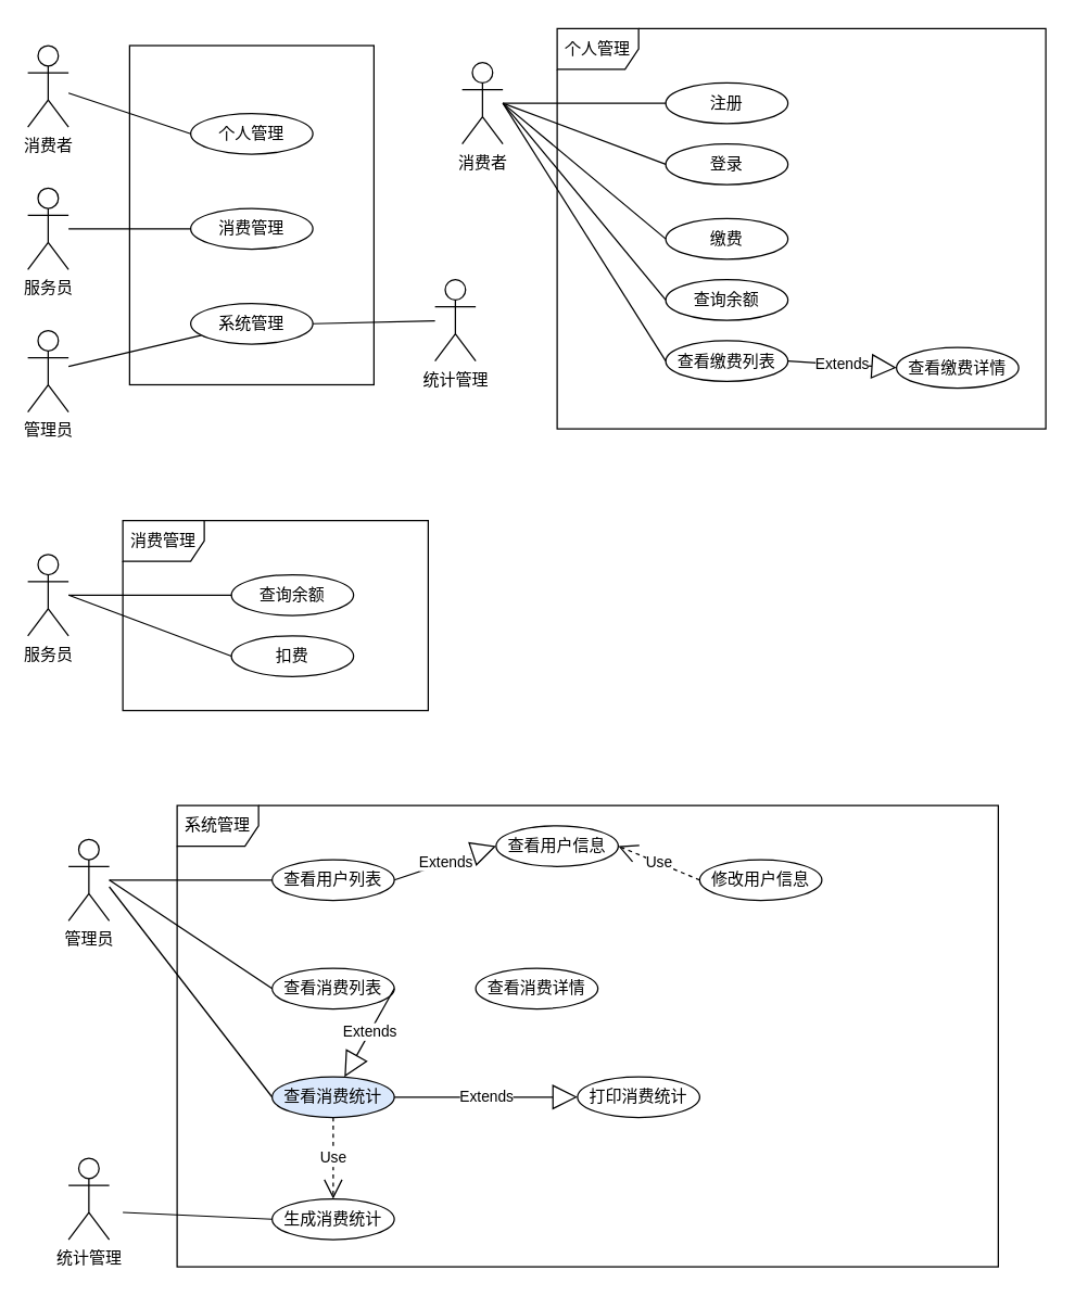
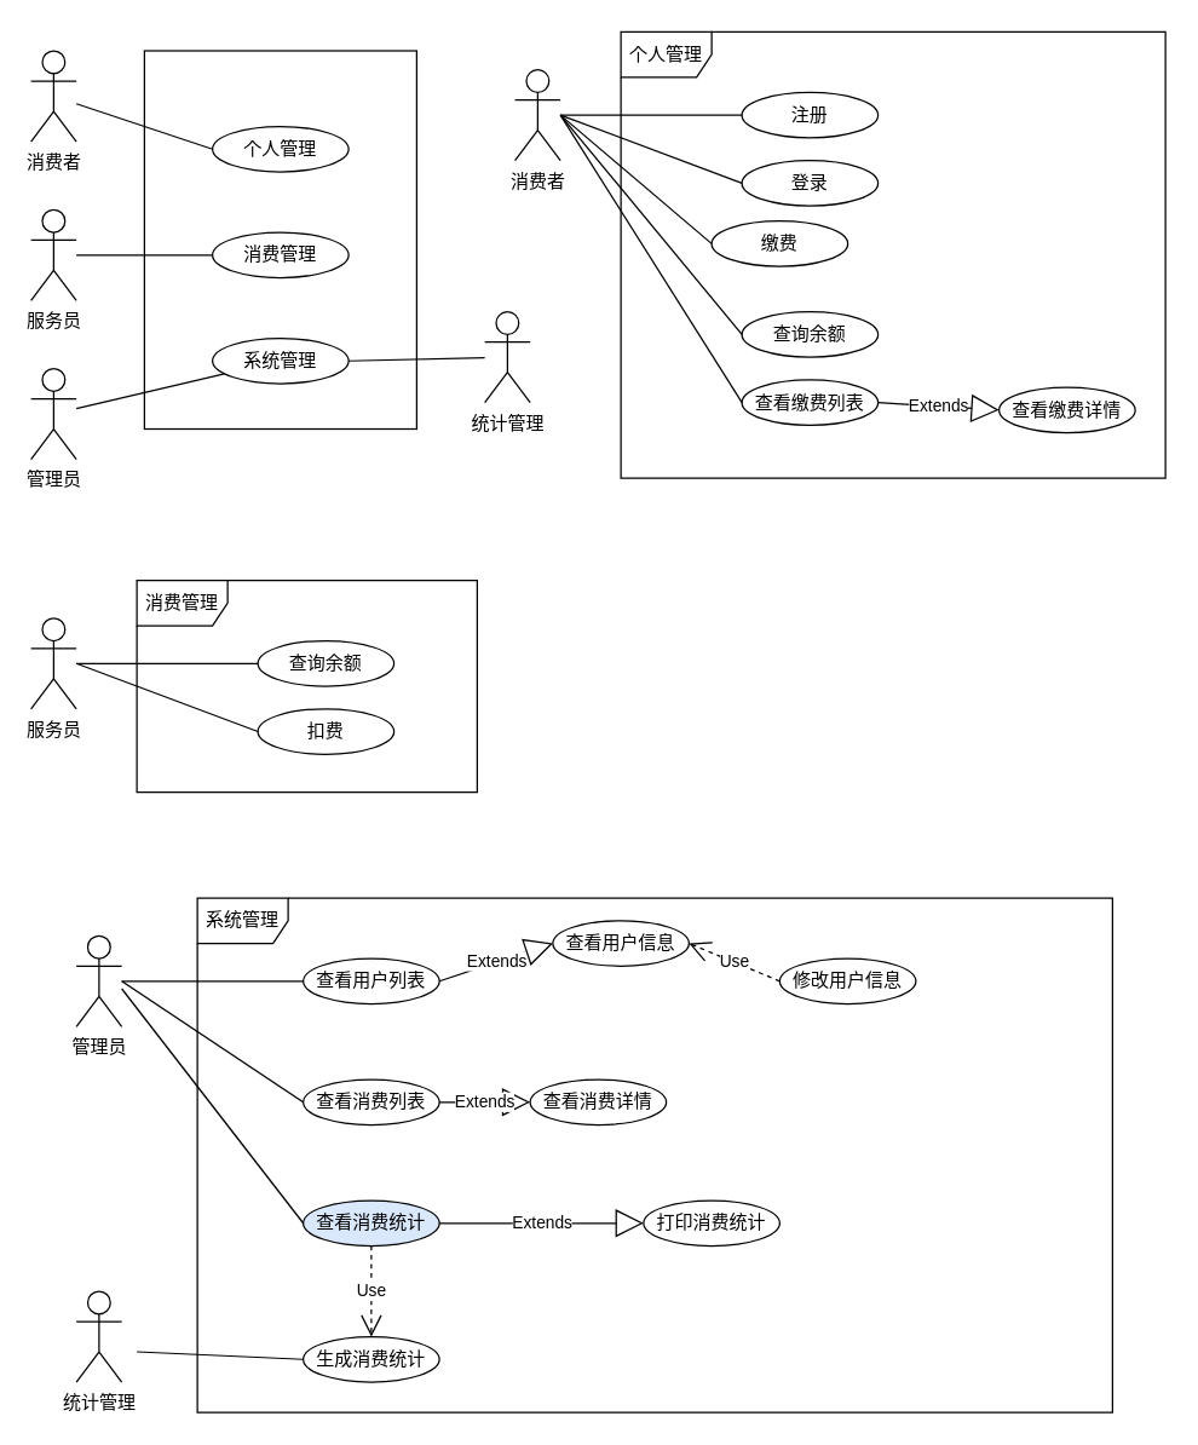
- <mxCell id="7" value="缴费" style="ellipse;whiteSpace=wrap;html=1;" vertex="1" parent="1"><mxGeometry x="490" y="160.5" width="90" height="30" as="geometry" /></mxCell>
+ <mxCell id="7" value="缴费" style="ellipse;whiteSpace=wrap;html=1;" vertex="1" parent="1"><mxGeometry x="470" y="145.5" width="90" height="30" as="geometry" /></mxCell>
- <mxCell id="45" value="Extends" style="endArrow=block;endSize=16;endFill=0;html=1;exitX=1;exitY=0.5;exitDx=0;exitDy=0;" edge="1" parent="1" source="36" target="46"><mxGeometry width="160" relative="1" as="geometry"><mxPoint x="300" y="658" as="sourcePoint" /><mxPoint x="375" y="633" as="targetPoint" /></mxGeometry></mxCell>
+ <mxCell id="45" value="Extends" style="endArrow=block;endSize=16;endFill=0;html=1;entryX=0;entryY=0.5;entryDx=0;entryDy=0;exitX=1;exitY=0.5;exitDx=0;exitDy=0;" edge="1" parent="1" source="36" target="44"><mxGeometry width="160" relative="1" as="geometry"><mxPoint x="300" y="658" as="sourcePoint" /><mxPoint x="375" y="633" as="targetPoint" /></mxGeometry></mxCell>
